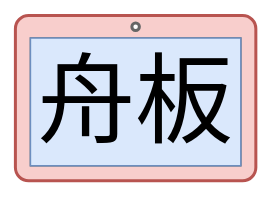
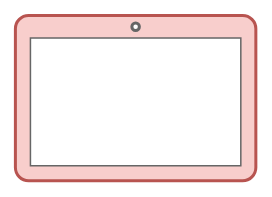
- <mxCell id="5" value="&lt;font face=&quot;Verdana&quot; style=&quot;font-size: 130px;&quot;&gt;舟板&lt;/font&gt;" style="text;html=1;strokeColor=#6c8ebf;fillColor=#dae8fc;align=center;verticalAlign=middle;whiteSpace=wrap;rounded=0;strokeWidth=2;" parent="1" vertex="1"><mxGeometry x="40" y="50" width="280" height="170" as="geometry" /></mxCell>
